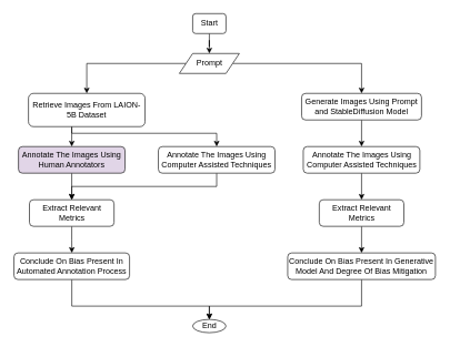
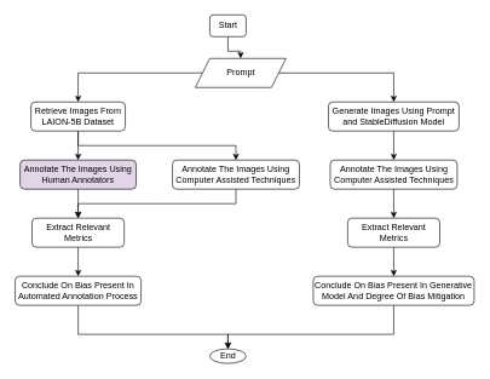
- <mxCell id="9" value="Prompt" style="shape=parallelogram;perimeter=parallelogramPerimeter;whiteSpace=wrap;html=1;fixedSize=1;" vertex="1" parent="1"><mxGeometry x="268.5" y="80" width="90" height="30" as="geometry" /></mxCell>
+ <mxCell id="9" value="Prompt" style="shape=parallelogram;perimeter=parallelogramPerimeter;whiteSpace=wrap;html=1;fixedSize=1;" vertex="1" parent="1"><mxGeometry x="268.5" y="80" width="125" height="40" as="geometry" /></mxCell>
- <mxCell id="4" value="Retrieve Images From LAION-5B Dataset" style="rounded=1;whiteSpace=wrap;html=1;fontSize=12;glass=0;strokeWidth=1;shadow=0;" parent="1" vertex="1"><mxGeometry x="42" y="140" width="175" height="50" as="geometry" /></mxCell>
+ <mxCell id="4" value="Retrieve Images From LAION-5B Dataset" style="rounded=1;whiteSpace=wrap;html=1;fontSize=12;glass=0;strokeWidth=1;shadow=0;" parent="1" vertex="1"><mxGeometry x="42" y="140" width="130" height="40" as="geometry" /></mxCell>
